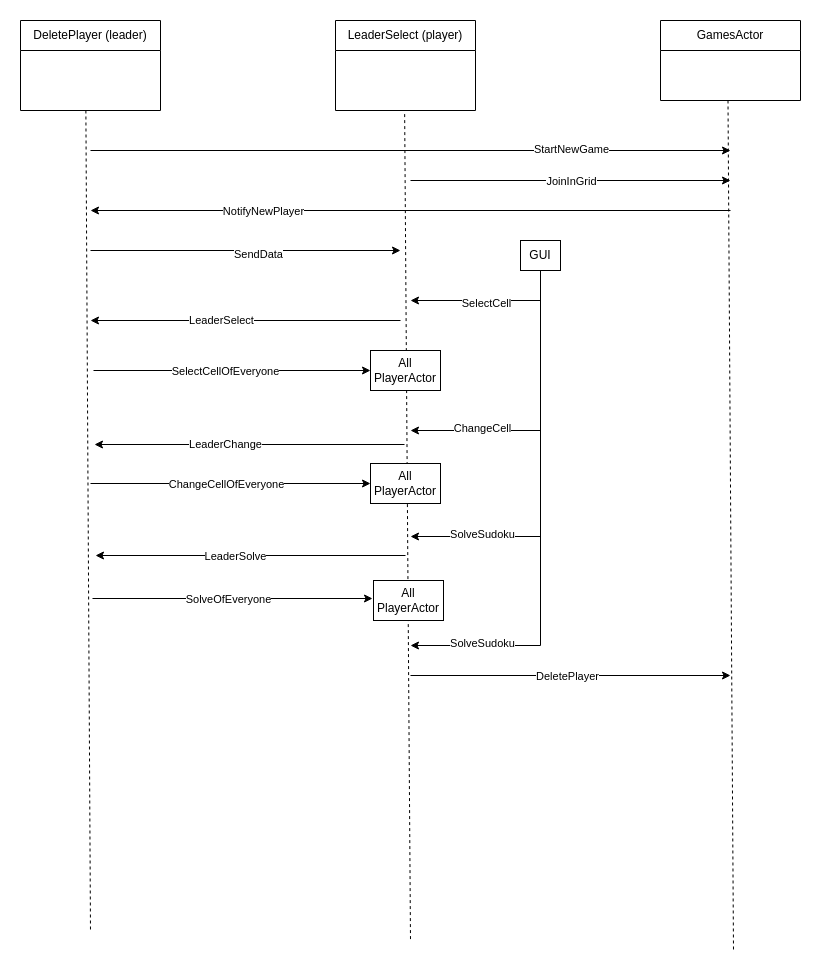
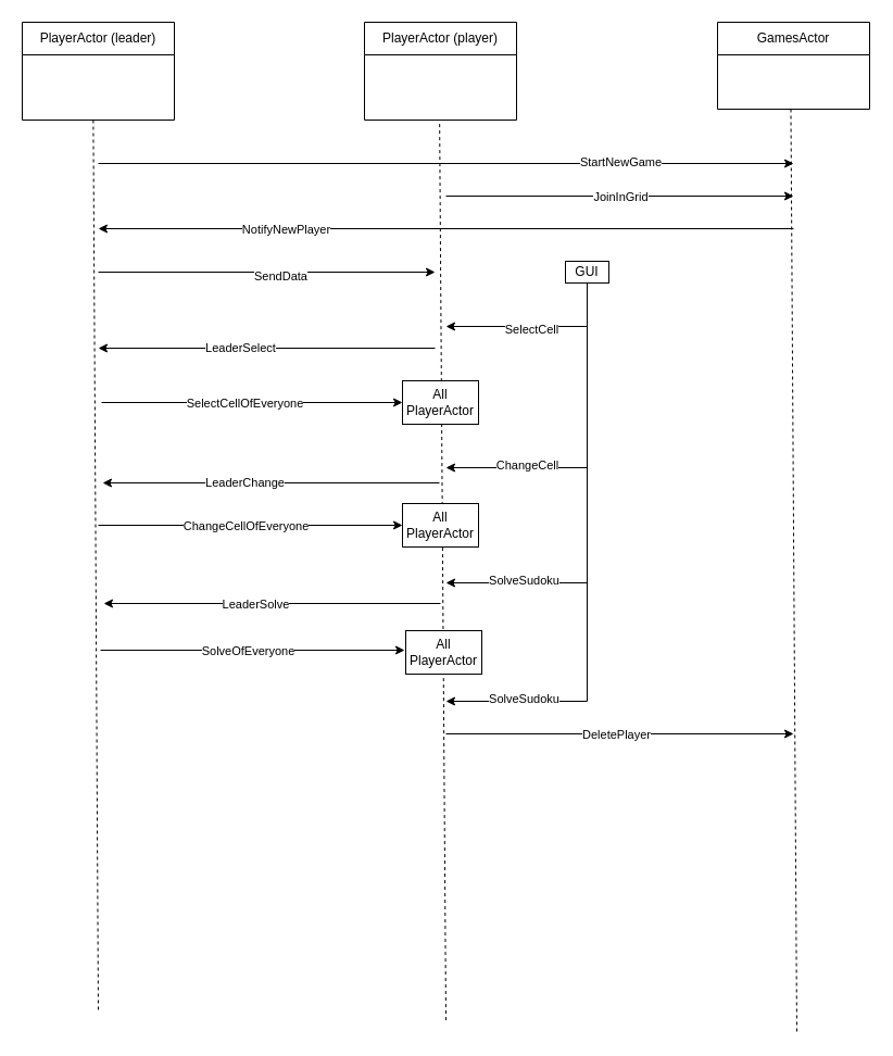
- <mxCell id="2" value="DeletePlayer (leader)" style="swimlane;fontStyle=0;childLayout=stackLayout;horizontal=1;startSize=30;horizontalStack=0;resizeParent=1;resizeParentMax=0;resizeLast=0;collapsible=1;marginBottom=0;whiteSpace=wrap;html=1;" parent="1" vertex="1"><mxGeometry x="20" y="20" width="140" height="90" as="geometry" /></mxCell>
+ <mxCell id="2" value="PlayerActor (leader)" style="swimlane;fontStyle=0;childLayout=stackLayout;horizontal=1;startSize=30;horizontalStack=0;resizeParent=1;resizeParentMax=0;resizeLast=0;collapsible=1;marginBottom=0;whiteSpace=wrap;html=1;" parent="1" vertex="1"><mxGeometry x="20" y="20" width="140" height="90" as="geometry" /></mxCell>
- <mxCell id="4" value="LeaderSelect (player)" style="swimlane;fontStyle=0;childLayout=stackLayout;horizontal=1;startSize=30;horizontalStack=0;resizeParent=1;resizeParentMax=0;resizeLast=0;collapsible=1;marginBottom=0;whiteSpace=wrap;html=1;" parent="1" vertex="1"><mxGeometry x="335" y="20" width="140" height="90" as="geometry" /></mxCell>
+ <mxCell id="4" value="PlayerActor (player)" style="swimlane;fontStyle=0;childLayout=stackLayout;horizontal=1;startSize=30;horizontalStack=0;resizeParent=1;resizeParentMax=0;resizeLast=0;collapsible=1;marginBottom=0;whiteSpace=wrap;html=1;" parent="1" vertex="1"><mxGeometry x="335" y="20" width="140" height="90" as="geometry" /></mxCell>
- <mxCell id="9" value="GUI" style="rounded=0;whiteSpace=wrap;html=1;" vertex="1" parent="1"><mxGeometry x="520" y="240" width="40" height="30" as="geometry" /></mxCell>
+ <mxCell id="9" value="GUI" style="rounded=0;whiteSpace=wrap;html=1;" vertex="1" parent="1"><mxGeometry x="520" y="240" width="40" height="20" as="geometry" /></mxCell>
